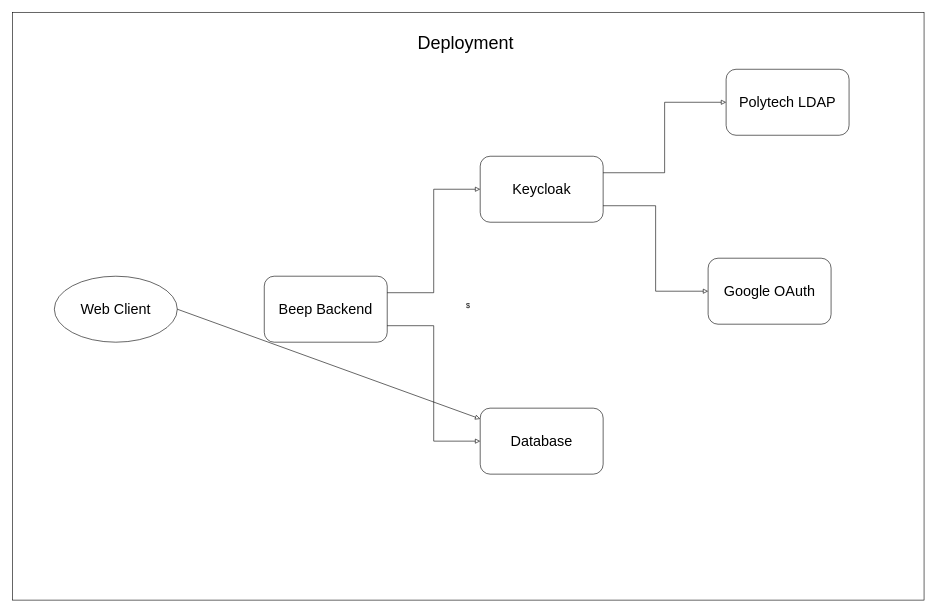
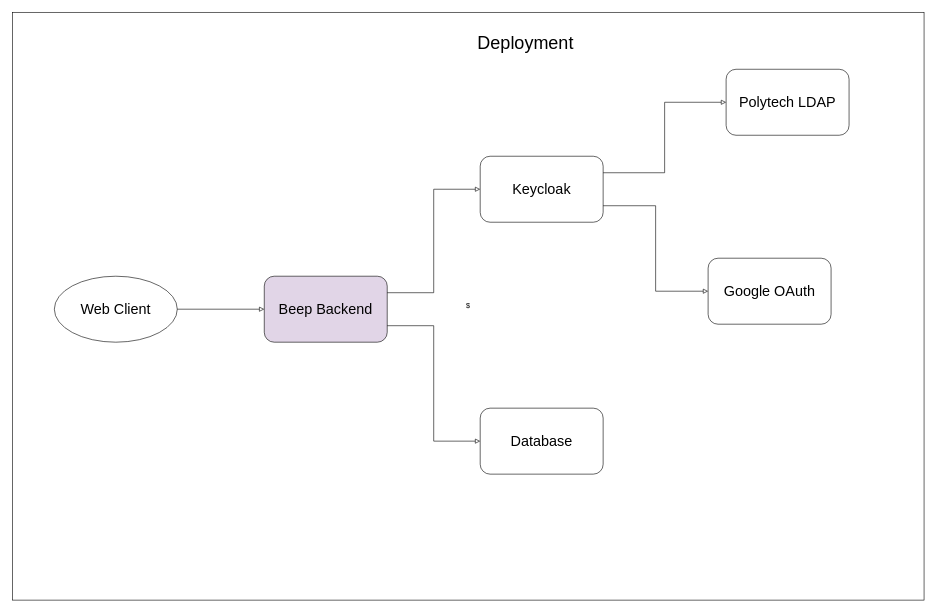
- <mxCell id="3" value="Deployment&amp;nbsp;" style="text;html=1;align=center;verticalAlign=middle;whiteSpace=wrap;rounded=0;fontSize=30;" vertex="1" parent="1"><mxGeometry x="660" y="30" width="240" height="80" as="geometry" /></mxCell>
+ <mxCell id="3" value="Deployment&amp;nbsp;" style="text;html=1;align=center;verticalAlign=middle;whiteSpace=wrap;rounded=0;fontSize=30;" vertex="1" parent="1"><mxGeometry x="760" y="30" width="240" height="80" as="geometry" /></mxCell>
- <mxCell id="5" value="&lt;font style=&quot;font-size: 24px;&quot;&gt;Beep Backend&lt;/font&gt;" style="rounded=1;whiteSpace=wrap;html=1;" vertex="1" parent="1"><mxGeometry x="440" y="460" width="205" height="110" as="geometry" /></mxCell>
+ <mxCell id="5" value="&lt;font style=&quot;font-size: 24px;&quot;&gt;Beep Backend&lt;/font&gt;" style="rounded=1;whiteSpace=wrap;html=1;fillColor=#e1d5e7;" vertex="1" parent="1"><mxGeometry x="440" y="460" width="205" height="110" as="geometry" /></mxCell>
- <mxCell id="10" value="" style="endArrow=block;html=1;rounded=0;exitX=1;exitY=0.5;exitDx=0;exitDy=0;endFill=0;" edge="1" parent="1" source="4" target="7"><mxGeometry width="50" height="50" relative="1" as="geometry"><mxPoint x="660" y="300" as="sourcePoint" /><mxPoint x="710" y="250" as="targetPoint" /></mxGeometry></mxCell>
+ <mxCell id="10" value="" style="endArrow=block;html=1;rounded=0;exitX=1;exitY=0.5;exitDx=0;exitDy=0;entryX=0;entryY=0.5;entryDx=0;entryDy=0;endFill=0;" edge="1" parent="1" source="4" target="5"><mxGeometry width="50" height="50" relative="1" as="geometry"><mxPoint x="660" y="300" as="sourcePoint" /><mxPoint x="710" y="250" as="targetPoint" /></mxGeometry></mxCell>
